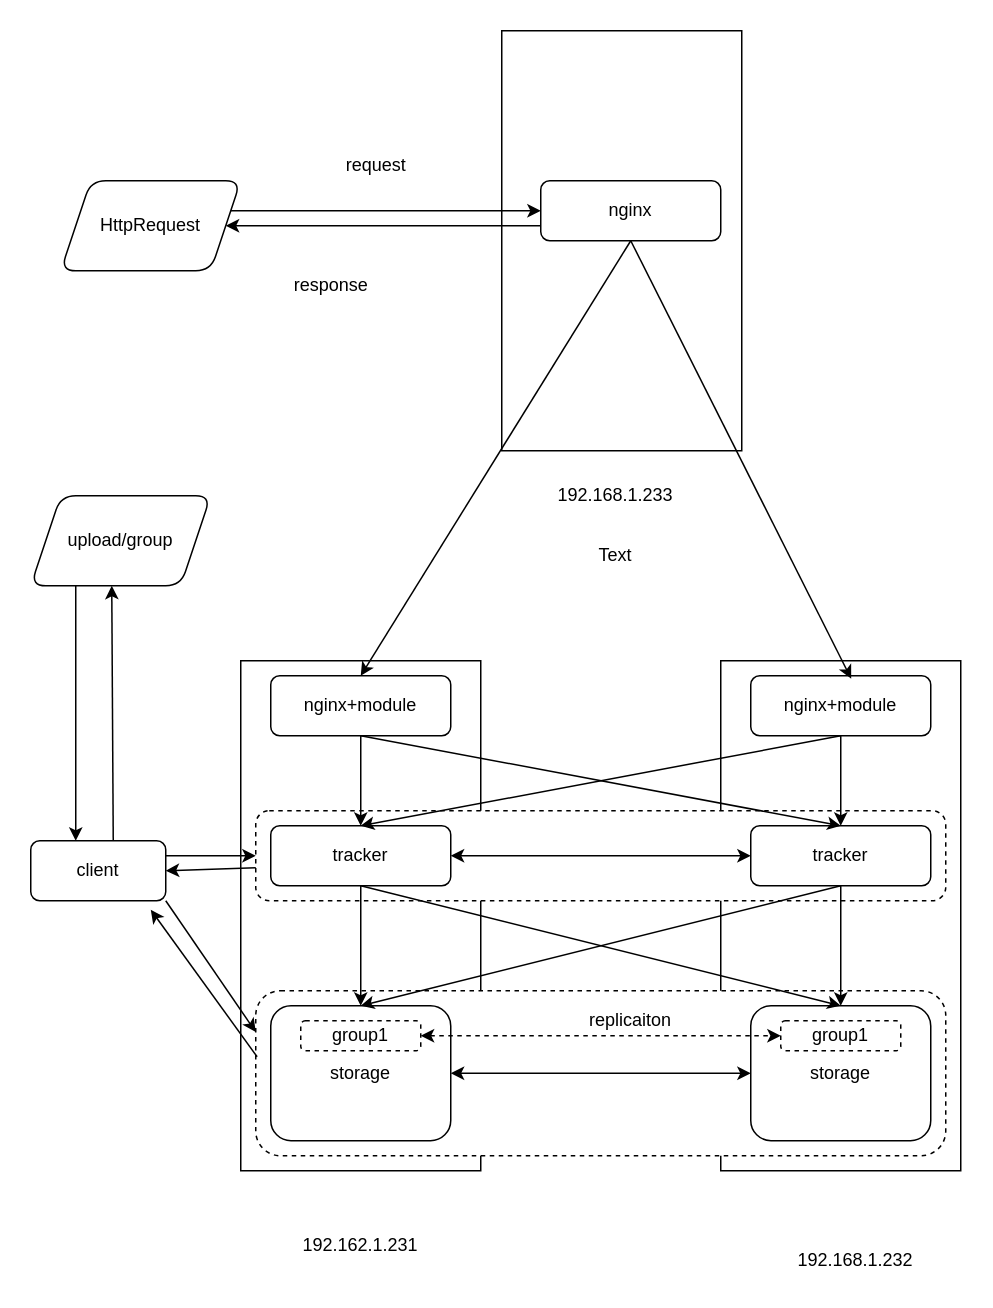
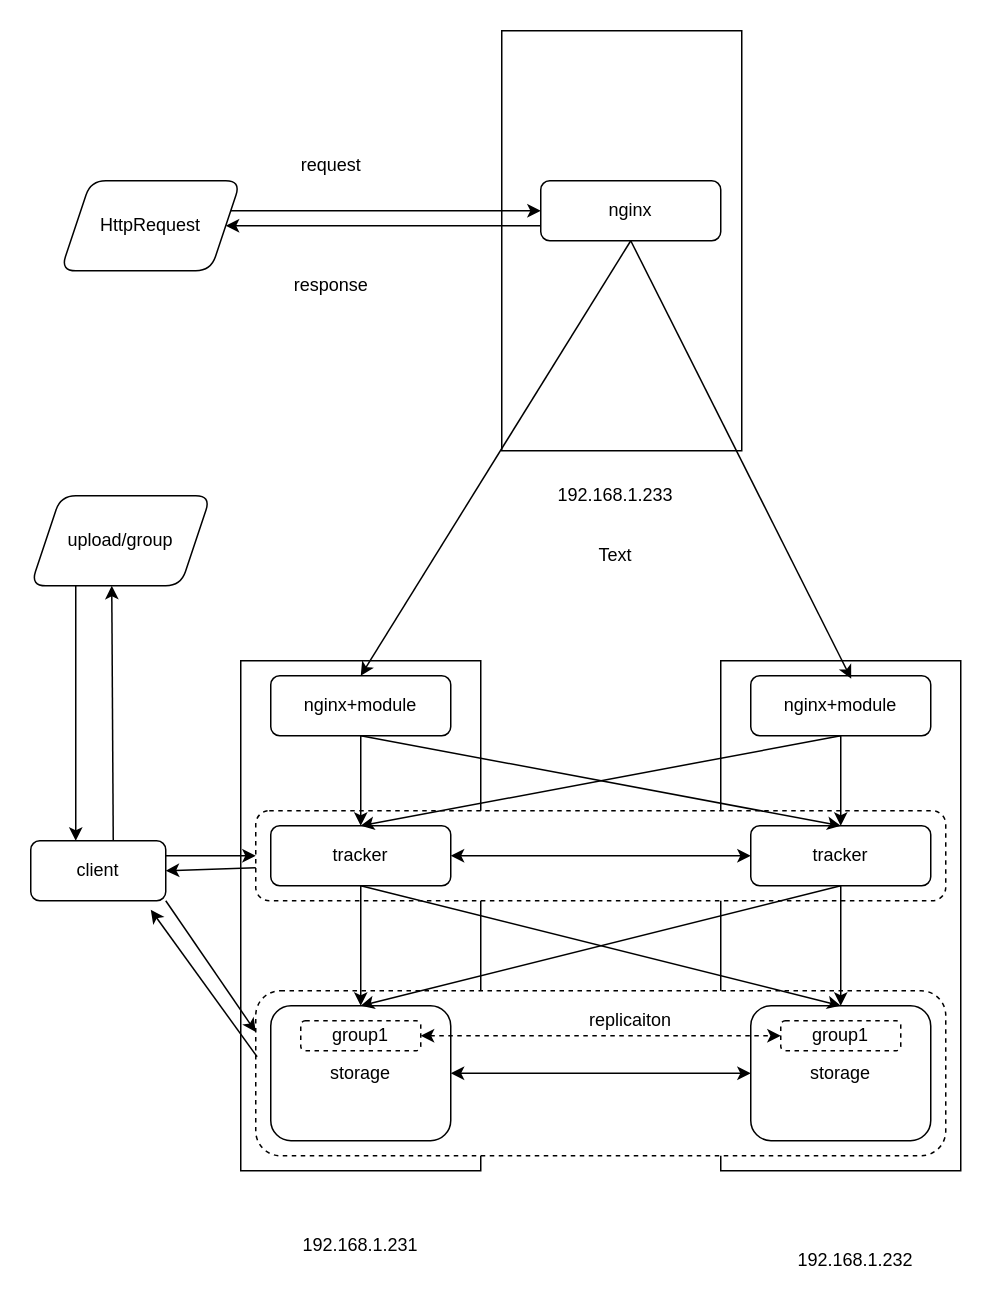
- <mxCell id="18" value="request" style="text;html=1;align=center;verticalAlign=middle;resizable=0;points=[];autosize=1;" vertex="1" parent="1"><mxGeometry x="220" y="100" width="60" height="20" as="geometry" /></mxCell>
+ <mxCell id="18" value="request" style="text;html=1;align=center;verticalAlign=middle;resizable=0;points=[];autosize=1;" vertex="1" parent="1"><mxGeometry x="190" y="100" width="60" height="20" as="geometry" /></mxCell>
- <mxCell id="21" value="192.162.1.231" style="text;html=1;strokeColor=none;fillColor=none;align=center;verticalAlign=middle;whiteSpace=wrap;rounded=0;" vertex="1" parent="1"><mxGeometry x="220" y="820" width="40" height="20" as="geometry" /></mxCell>
+ <mxCell id="21" value="192.168.1.231" style="text;html=1;strokeColor=none;fillColor=none;align=center;verticalAlign=middle;whiteSpace=wrap;rounded=0;" vertex="1" parent="1"><mxGeometry x="220" y="820" width="40" height="20" as="geometry" /></mxCell>
